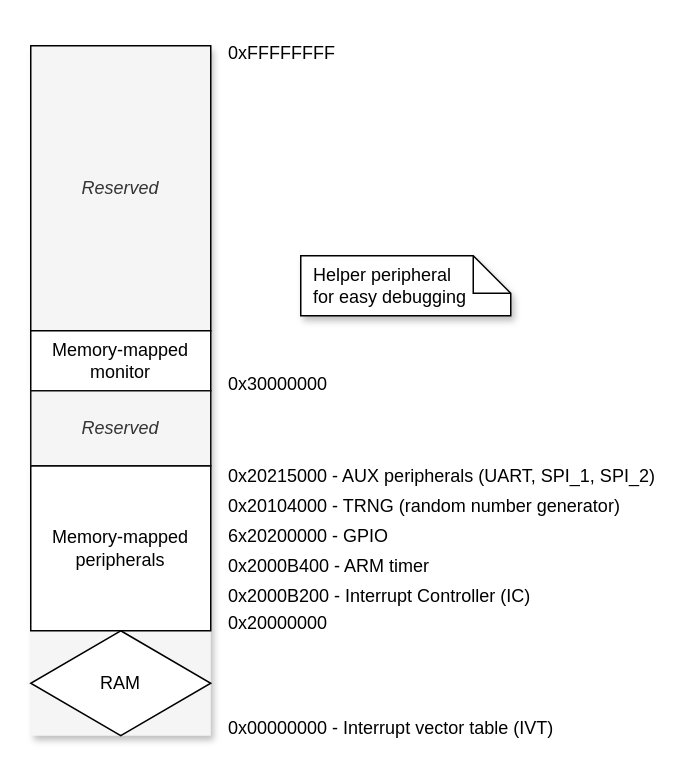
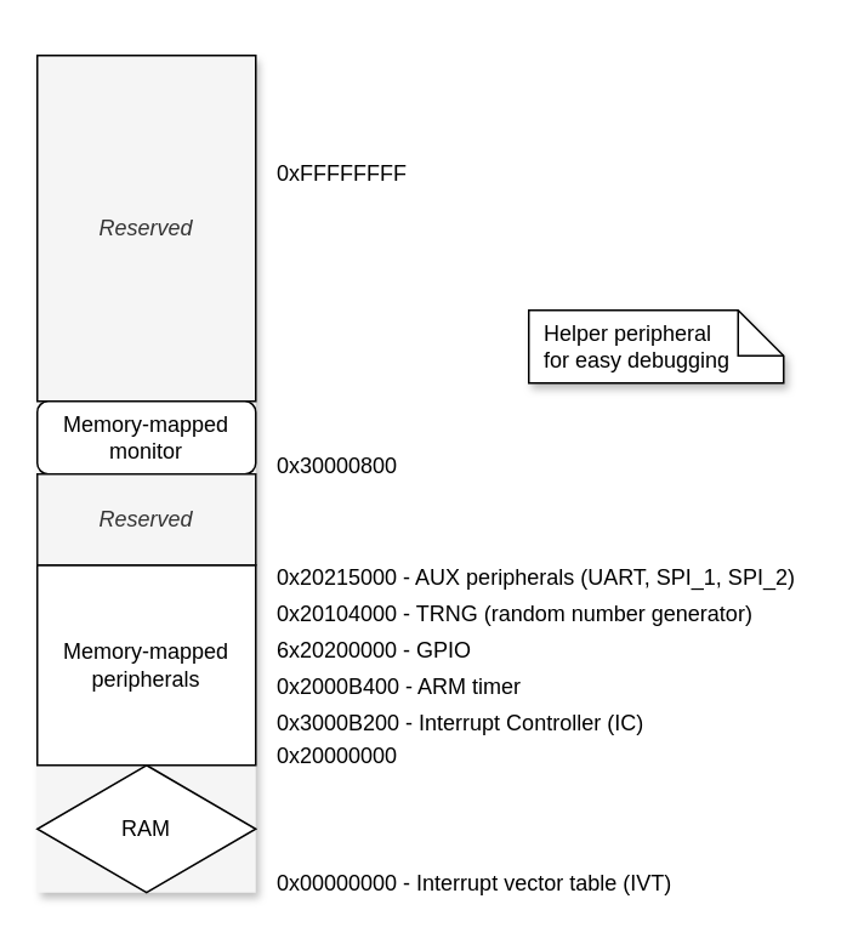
- <mxCell id="5" value="0xFFFFFFFF" style="text;html=1;strokeColor=none;fillColor=none;align=left;verticalAlign=middle;whiteSpace=wrap;rounded=0;" parent="1" vertex="1"><mxGeometry x="150" y="20" width="60" height="30" as="geometry" /></mxCell>
+ <mxCell id="5" value="0xFFFFFFFF" style="text;html=1;strokeColor=none;fillColor=none;align=left;verticalAlign=middle;whiteSpace=wrap;rounded=0;" parent="1" vertex="1"><mxGeometry x="150" y="80" width="60" height="30" as="geometry" /></mxCell>
- <mxCell id="17" value="&lt;blockquote style=&quot;margin: 0 0 0 40px; border: none; padding: 0px;&quot;&gt;&lt;/blockquote&gt;&lt;span style=&quot;background-color: initial;&quot;&gt;&amp;nbsp; Helper peripheral&lt;/span&gt;&lt;br&gt;&lt;div style=&quot;&quot;&gt;&lt;span style=&quot;background-color: initial;&quot;&gt;&amp;nbsp; for easy debugging&lt;/span&gt;&lt;/div&gt;" style="shape=note2;boundedLbl=1;whiteSpace=wrap;html=1;size=25;verticalAlign=middle;align=left;shadow=1;" parent="1" vertex="1"><mxGeometry x="200" y="170" width="140" height="40" as="geometry" /></mxCell>
+ <mxCell id="17" value="&lt;blockquote style=&quot;margin: 0 0 0 40px; border: none; padding: 0px;&quot;&gt;&lt;/blockquote&gt;&lt;span style=&quot;background-color: initial;&quot;&gt;&amp;nbsp; Helper peripheral&lt;/span&gt;&lt;br&gt;&lt;div style=&quot;&quot;&gt;&lt;span style=&quot;background-color: initial;&quot;&gt;&amp;nbsp; for easy debugging&lt;/span&gt;&lt;/div&gt;" style="shape=note2;boundedLbl=1;whiteSpace=wrap;html=1;size=25;verticalAlign=middle;align=left;shadow=1;" parent="1" vertex="1"><mxGeometry x="290" y="170" width="140" height="40" as="geometry" /></mxCell>
- <mxCell id="15" value="Memory-mapped monitor" style="rounded=0;whiteSpace=wrap;html=1;shadow=0;" parent="1" vertex="1"><mxGeometry x="20" y="220" width="120" height="40" as="geometry" /></mxCell>
+ <mxCell id="15" value="Memory-mapped monitor" style="whiteSpace=wrap;html=1;shadow=0;rounded=1;" parent="1" vertex="1"><mxGeometry x="20" y="220" width="120" height="40" as="geometry" /></mxCell>
- <mxCell id="10" value="0x30000000" style="text;html=1;strokeColor=none;fillColor=none;align=left;verticalAlign=middle;whiteSpace=wrap;rounded=0;" parent="1" vertex="1"><mxGeometry x="150" y="241" width="60" height="30" as="geometry" /></mxCell>
+ <mxCell id="10" value="0x30000800" style="text;html=1;strokeColor=none;fillColor=none;align=left;verticalAlign=middle;whiteSpace=wrap;rounded=0;" parent="1" vertex="1"><mxGeometry x="150" y="241" width="60" height="30" as="geometry" /></mxCell>
- <mxCell id="8" value="0x2000B200 - Interrupt Controller (IC)" style="text;html=1;strokeColor=none;fillColor=none;align=left;verticalAlign=middle;whiteSpace=wrap;rounded=0;" parent="1" vertex="1"><mxGeometry x="150" y="382" width="280" height="30" as="geometry" /></mxCell>
+ <mxCell id="8" value="0x3000B200 - Interrupt Controller (IC)" style="text;html=1;strokeColor=none;fillColor=none;align=left;verticalAlign=middle;whiteSpace=wrap;rounded=0;" parent="1" vertex="1"><mxGeometry x="150" y="382" width="280" height="30" as="geometry" /></mxCell>
